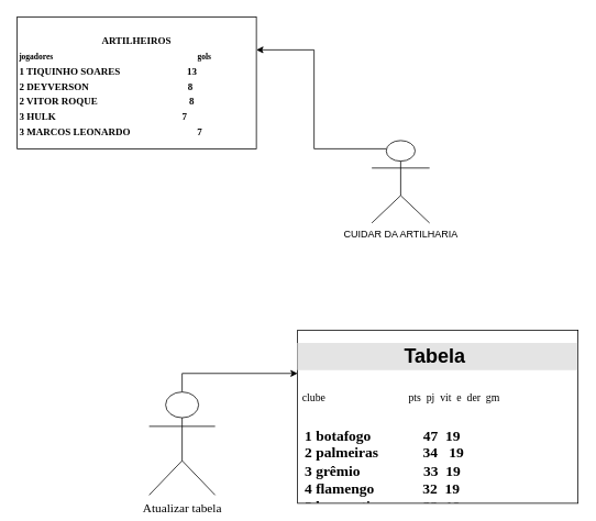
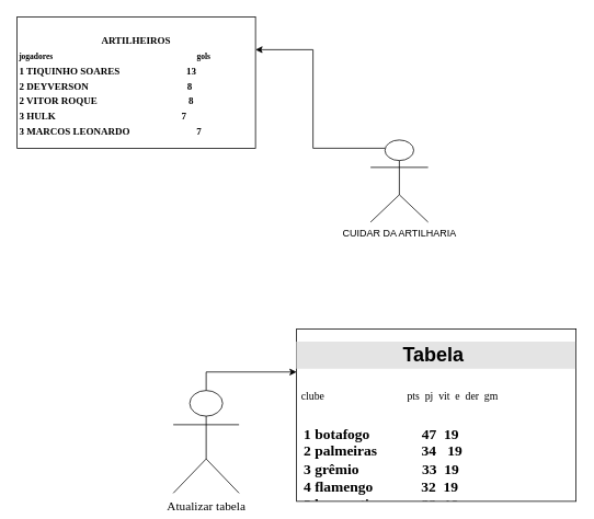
- <mxCell id="3" value="&lt;font style=&quot;font-size: 15px;&quot; face=&quot;Tahoma&quot;&gt;Atualizar tabela&lt;/font&gt;" style="shape=umlActor;verticalLabelPosition=bottom;verticalAlign=top;html=1;" vertex="1" parent="1"><mxGeometry x="180" y="475" width="80" height="125" as="geometry" /></mxCell>
+ <mxCell id="3" value="&lt;font style=&quot;font-size: 15px;&quot; face=&quot;Tahoma&quot;&gt;Atualizar tabela&lt;/font&gt;" style="shape=umlActor;verticalLabelPosition=bottom;verticalAlign=top;html=1;" vertex="1" parent="1"><mxGeometry x="210" y="475" width="80" height="125" as="geometry" /></mxCell>
